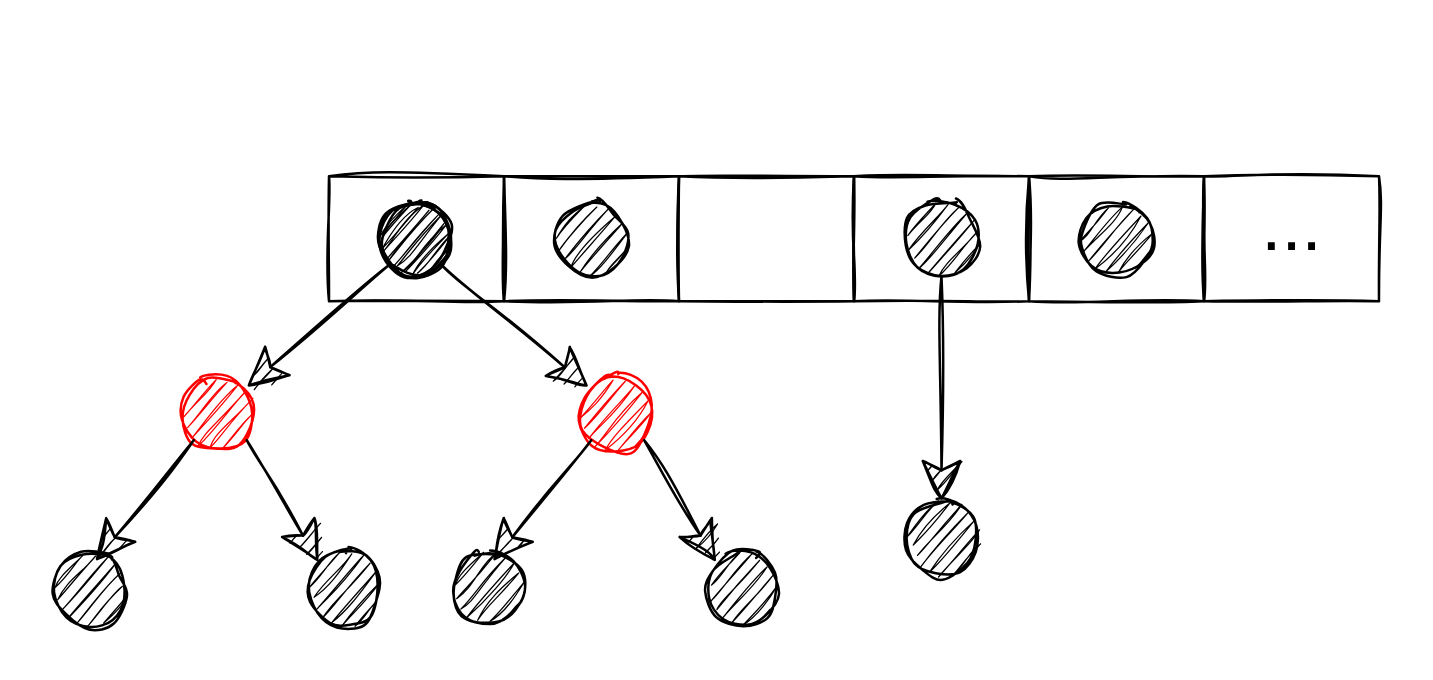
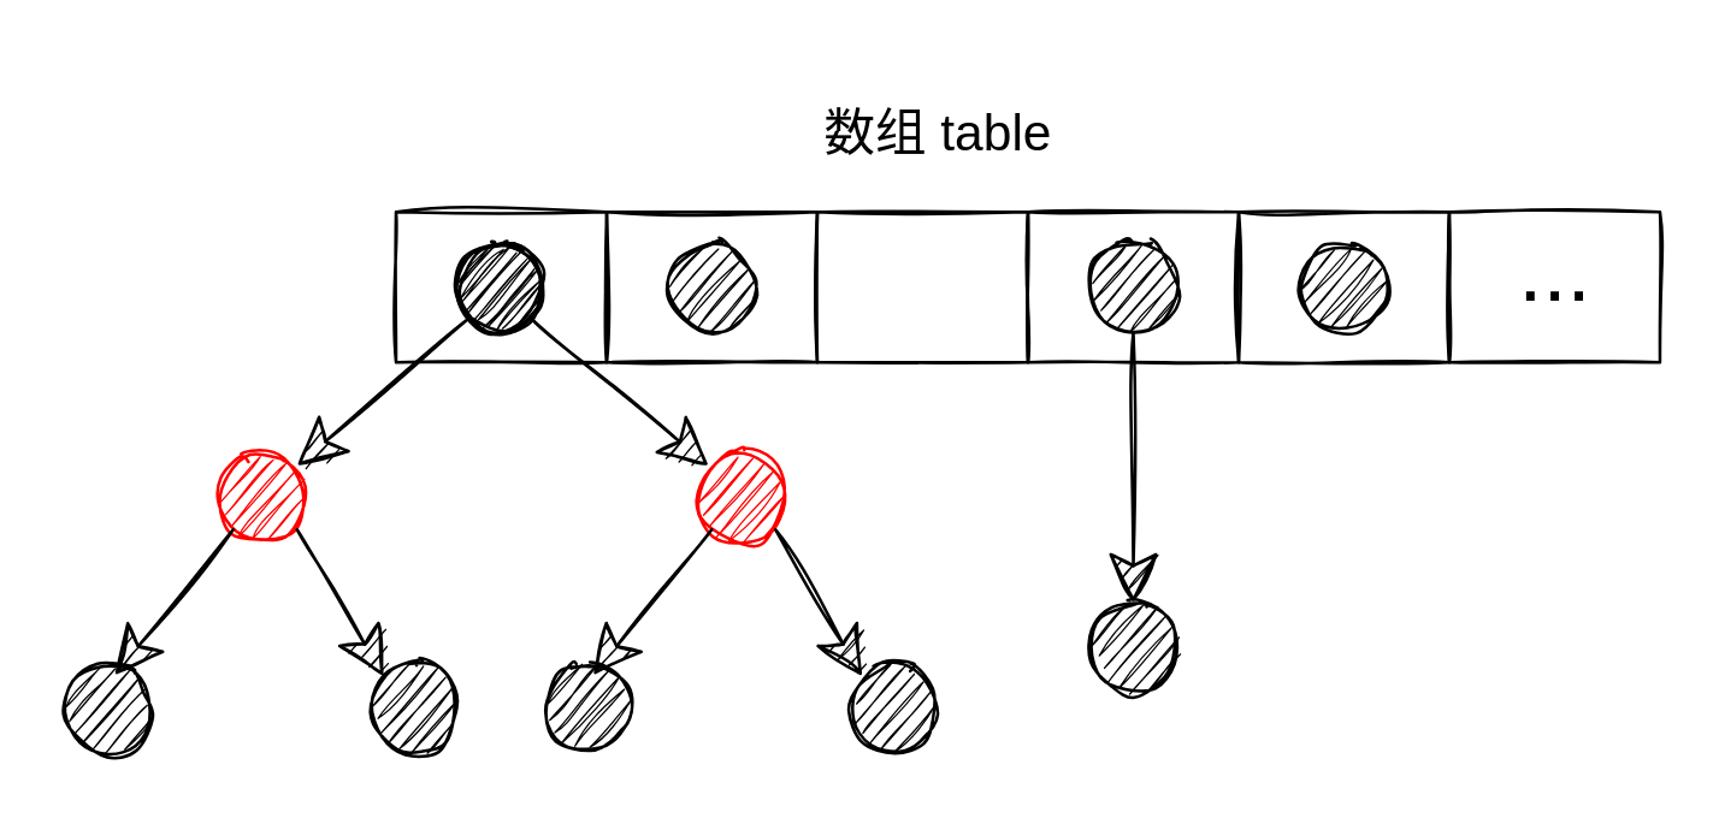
+ <mxCell id="18" value="&lt;font style=&quot;font-size: 17px&quot;&gt;数组 table&lt;/font&gt;" style="text;html=1;align=center;verticalAlign=middle;resizable=0;points=[];autosize=1;strokeColor=none;fillColor=none;fontSize=29;" vertex="1" parent="1"><mxGeometry x="266" y="20" width="90" height="40" as="geometry" /></mxCell>
